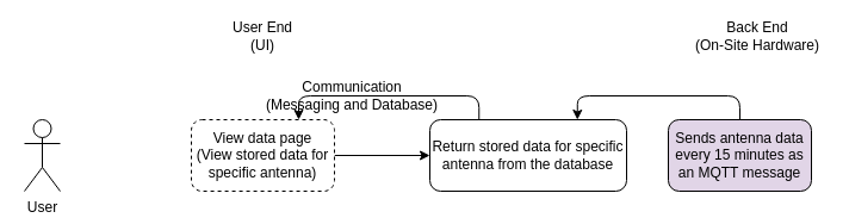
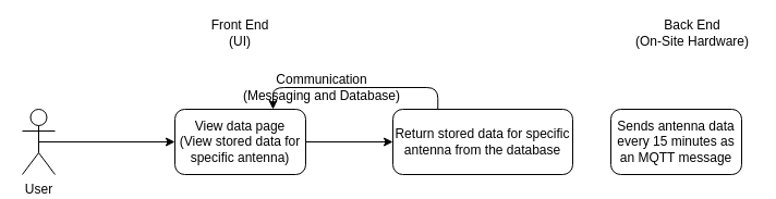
- <mxCell id="10" value="User End &lt;br&gt;(UI)" style="text;html=1;strokeColor=none;fillColor=none;align=center;verticalAlign=middle;whiteSpace=wrap;rounded=0;" vertex="1" parent="1"><mxGeometry x="180" width="80" height="20" as="geometry" y="20" /></mxCell>
+ <mxCell id="10" value="Front End &lt;br&gt;(UI)" style="text;html=1;strokeColor=none;fillColor=none;align=center;verticalAlign=middle;whiteSpace=wrap;rounded=0;" vertex="1" parent="1"><mxGeometry x="180" width="80" height="20" as="geometry" y="20" /></mxCell>
- <mxCell id="6" style="edgeStyle=orthogonalEdgeStyle;rounded=1;orthogonalLoop=1;jettySize=auto;html=1;exitX=0.5;exitY=0;exitDx=0;exitDy=0;entryX=0.75;entryY=0;entryDx=0;entryDy=0;" edge="1" parent="1" source="7" target="5"><mxGeometry relative="1" as="geometry" /></mxCell>
+ <mxCell id="8" style="edgeStyle=orthogonalEdgeStyle;rounded=1;orthogonalLoop=1;jettySize=auto;html=1;exitX=0.5;exitY=0.5;exitDx=0;exitDy=0;exitPerimeter=0;entryX=0;entryY=0.5;entryDx=0;entryDy=0;" edge="1" parent="1" source="9" target="3"><mxGeometry relative="1" as="geometry" /></mxCell>
- <mxCell id="3" value="View data page&lt;br&gt;(View stored data for specific antenna)" style="rounded=1;whiteSpace=wrap;html=1;dashed=1;" vertex="1" parent="1"><mxGeometry x="160" y="100" width="120" height="60" as="geometry" /></mxCell>
+ <mxCell id="3" value="View data page&lt;br&gt;(View stored data for specific antenna)" style="rounded=1;whiteSpace=wrap;html=1;" vertex="1" parent="1"><mxGeometry x="160" y="100" width="120" height="60" as="geometry" /></mxCell>
- <mxCell id="7" value="Sends antenna data every 15 minutes as an MQTT message" style="rounded=1;whiteSpace=wrap;html=1;fillColor=#e1d5e7;" vertex="1" parent="1"><mxGeometry x="560" y="100" width="120" height="60" as="geometry" /></mxCell>
+ <mxCell id="7" value="Sends antenna data every 15 minutes as an MQTT message" style="rounded=1;whiteSpace=wrap;html=1;" vertex="1" parent="1"><mxGeometry x="560" y="100" width="120" height="60" as="geometry" /></mxCell>
